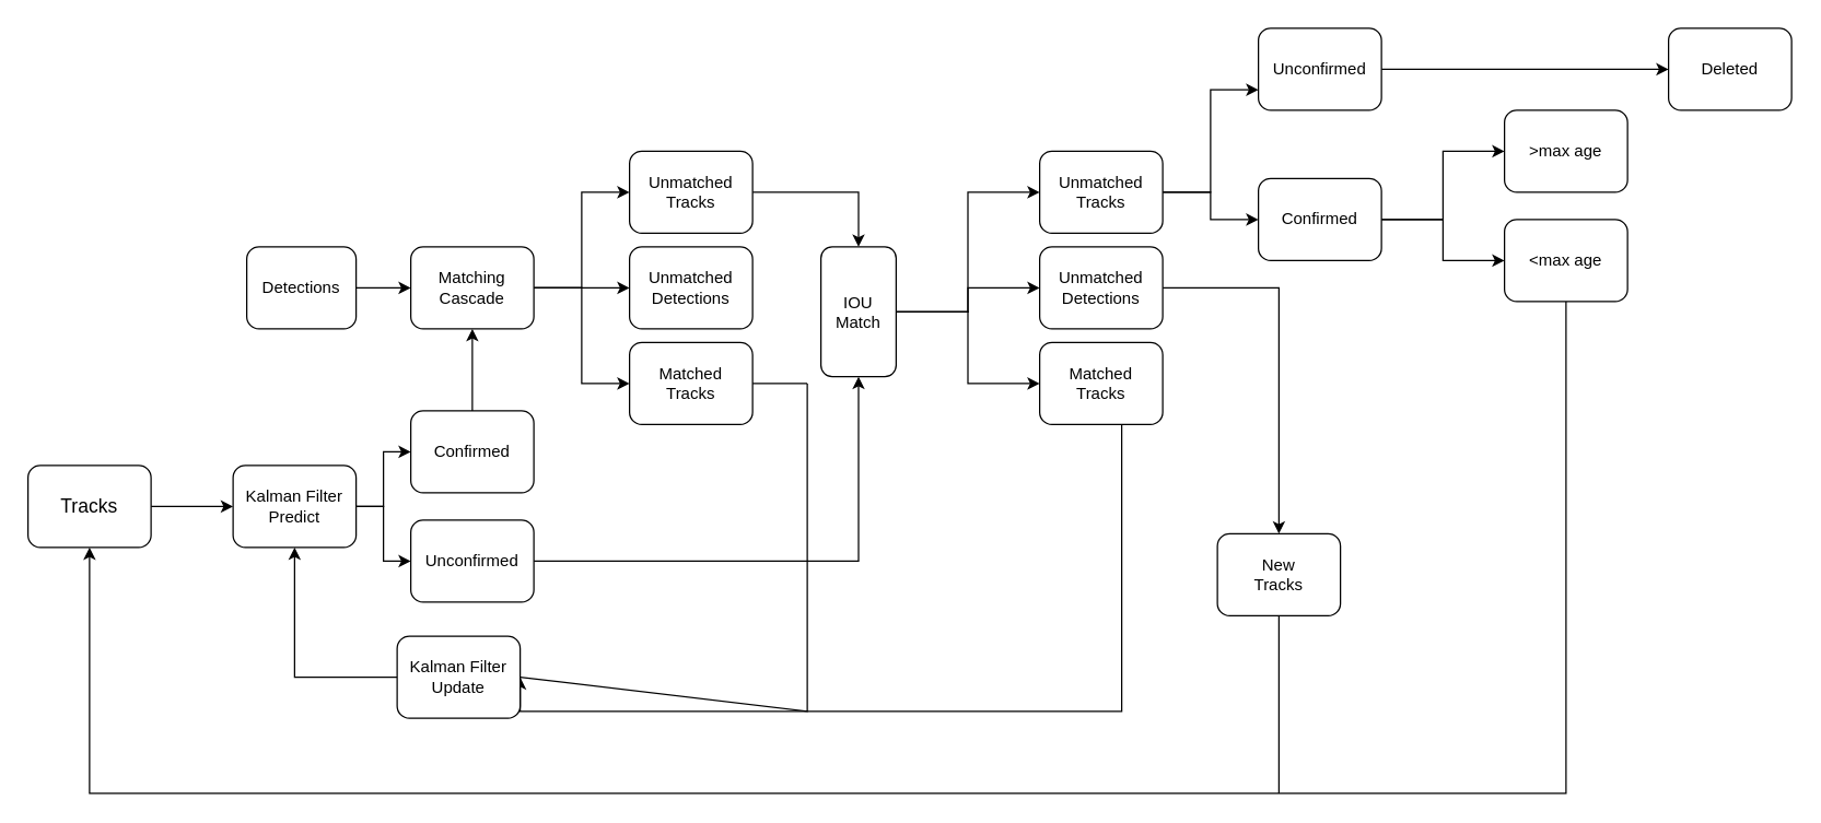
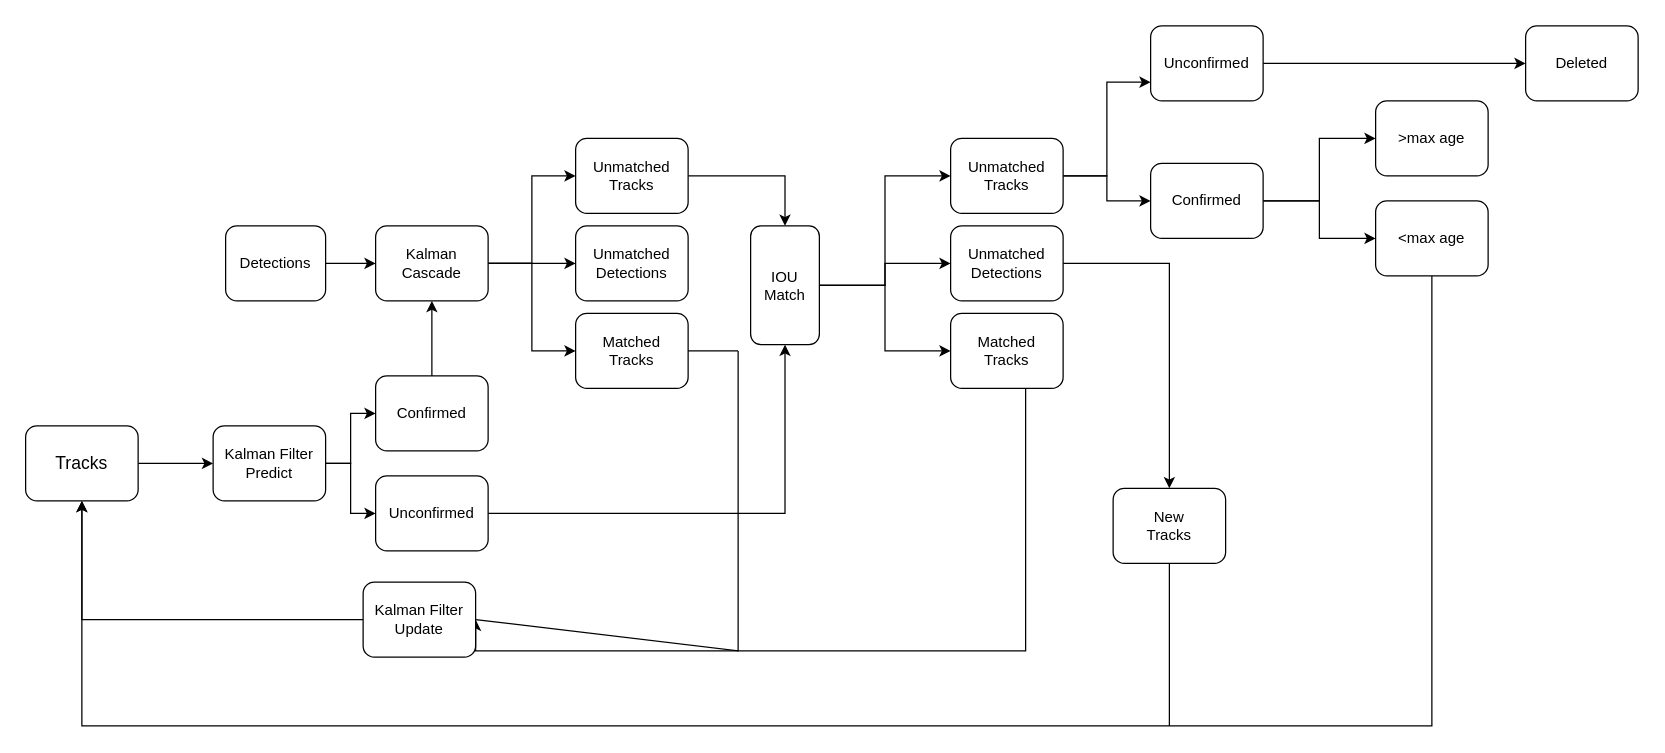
- <mxCell id="16" value="Matching&lt;br&gt;Cascade" style="rounded=1;whiteSpace=wrap;html=1;align=center;" vertex="1" parent="1"><mxGeometry x="300" y="180" width="90" height="60" as="geometry" /></mxCell>
+ <mxCell id="16" value="Kalman&lt;br&gt;Cascade" style="rounded=1;whiteSpace=wrap;html=1;align=center;" vertex="1" parent="1"><mxGeometry x="300" y="180" width="90" height="60" as="geometry" /></mxCell>
- <mxCell id="27" style="edgeStyle=orthogonalEdgeStyle;rounded=0;orthogonalLoop=1;jettySize=auto;html=1;" edge="1" parent="1" source="28" target="6"><mxGeometry relative="1" as="geometry" /></mxCell>
+ <mxCell id="27" style="edgeStyle=orthogonalEdgeStyle;rounded=0;orthogonalLoop=1;jettySize=auto;html=1;entryX=0.5;entryY=1;entryDx=0;entryDy=0;" edge="1" parent="1" source="28" target="3"><mxGeometry relative="1" as="geometry" /></mxCell>
